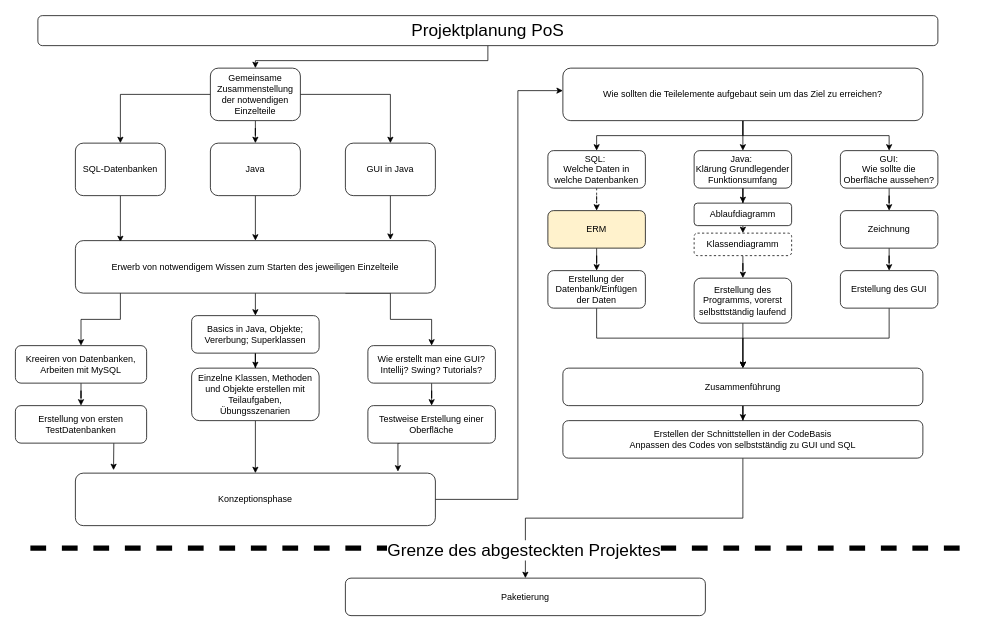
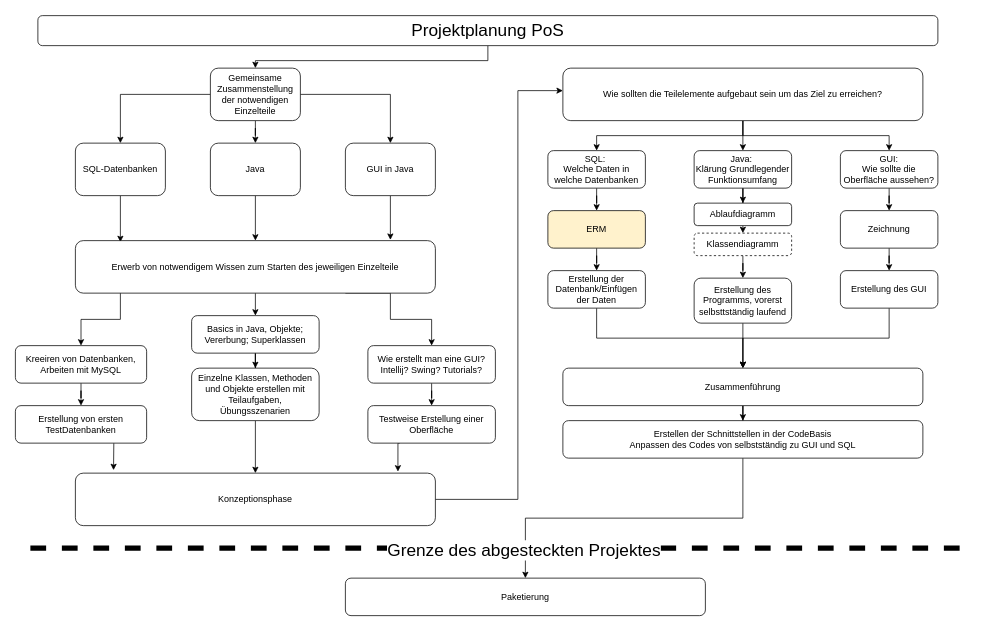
- <mxCell id="36" value="" style="edgeStyle=orthogonalEdgeStyle;rounded=0;orthogonalLoop=1;jettySize=auto;html=1;fontSize=23;dashed=1;" edge="1" parent="1" source="37" target="43"><mxGeometry relative="1" as="geometry" /></mxCell>
+ <mxCell id="36" value="" style="edgeStyle=orthogonalEdgeStyle;rounded=0;orthogonalLoop=1;jettySize=auto;html=1;fontSize=23;" edge="1" parent="1" source="37" target="43"><mxGeometry relative="1" as="geometry" /></mxCell>
